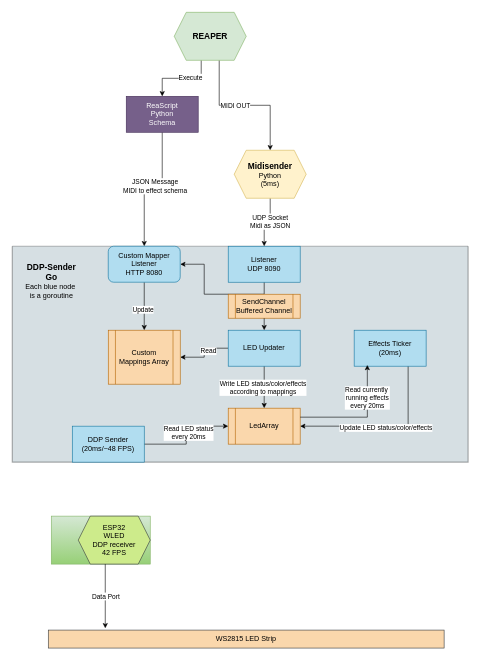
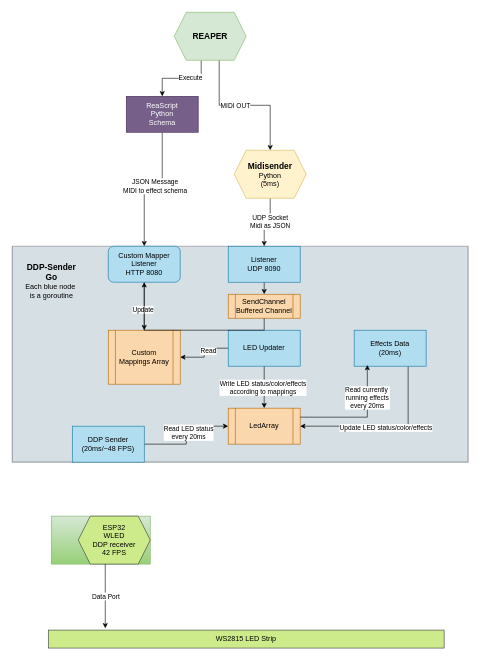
- <mxCell id="11" style="edgeStyle=orthogonalEdgeStyle;rounded=0;orthogonalLoop=1;jettySize=auto;html=1;exitX=0.5;exitY=1;exitDx=0;exitDy=0;" edge="1" parent="10" source="12" target="28"><mxGeometry relative="1" as="geometry"><mxPoint x="420" y="140" as="targetPoint" /></mxGeometry></mxCell>
+ <mxCell id="11" style="edgeStyle=orthogonalEdgeStyle;rounded=0;orthogonalLoop=1;jettySize=auto;html=1;exitX=0.5;exitY=1;exitDx=0;exitDy=0;entryX=0.5;entryY=0;entryDx=0;entryDy=0;" edge="1" parent="10" source="12" target="30"><mxGeometry relative="1" as="geometry"><mxPoint x="420" y="140" as="targetPoint" /></mxGeometry></mxCell>
- <mxCell id="31" style="edgeStyle=orthogonalEdgeStyle;rounded=0;orthogonalLoop=1;jettySize=auto;html=1;exitX=0.5;exitY=1;exitDx=0;exitDy=0;entryX=0.5;entryY=0;entryDx=0;entryDy=0;" edge="1" parent="10" source="30" target="18"><mxGeometry relative="1" as="geometry" /></mxCell>
+ <mxCell id="31" style="edgeStyle=orthogonalEdgeStyle;rounded=0;orthogonalLoop=1;jettySize=auto;html=1;exitX=0.5;exitY=1;exitDx=0;exitDy=0;" edge="1" parent="10" source="30" target="28"><mxGeometry relative="1" as="geometry" /></mxCell>
- <mxCell id="25" value="&lt;div&gt;Effects Ticker&lt;/div&gt;&lt;div&gt;(20ms)&lt;br&gt;&lt;/div&gt;" style="rounded=0;whiteSpace=wrap;html=1;fillColor=#b1ddf0;strokeColor=#10739e;" vertex="1" parent="10"><mxGeometry x="570" y="140" width="120" height="60" as="geometry" /></mxCell>
+ <mxCell id="25" value="&lt;div&gt;Effects Data&lt;/div&gt;&lt;div&gt;(20ms)&lt;br&gt;&lt;/div&gt;" style="rounded=0;whiteSpace=wrap;html=1;fillColor=#b1ddf0;strokeColor=#10739e;" vertex="1" parent="10"><mxGeometry x="570" y="140" width="120" height="60" as="geometry" /></mxCell>
- <mxCell id="40" value="WS2815 LED Strip" style="rounded=0;whiteSpace=wrap;html=1;fillColor=#fad7ac;strokeColor=#36393d;" vertex="1" parent="1"><mxGeometry x="80" y="1050" width="660" height="30" as="geometry" /></mxCell>
+ <mxCell id="40" value="WS2815 LED Strip" style="rounded=0;whiteSpace=wrap;html=1;fillColor=#cdeb8b;strokeColor=#36393d;" vertex="1" parent="1"><mxGeometry x="80" y="1050" width="660" height="30" as="geometry" /></mxCell>
